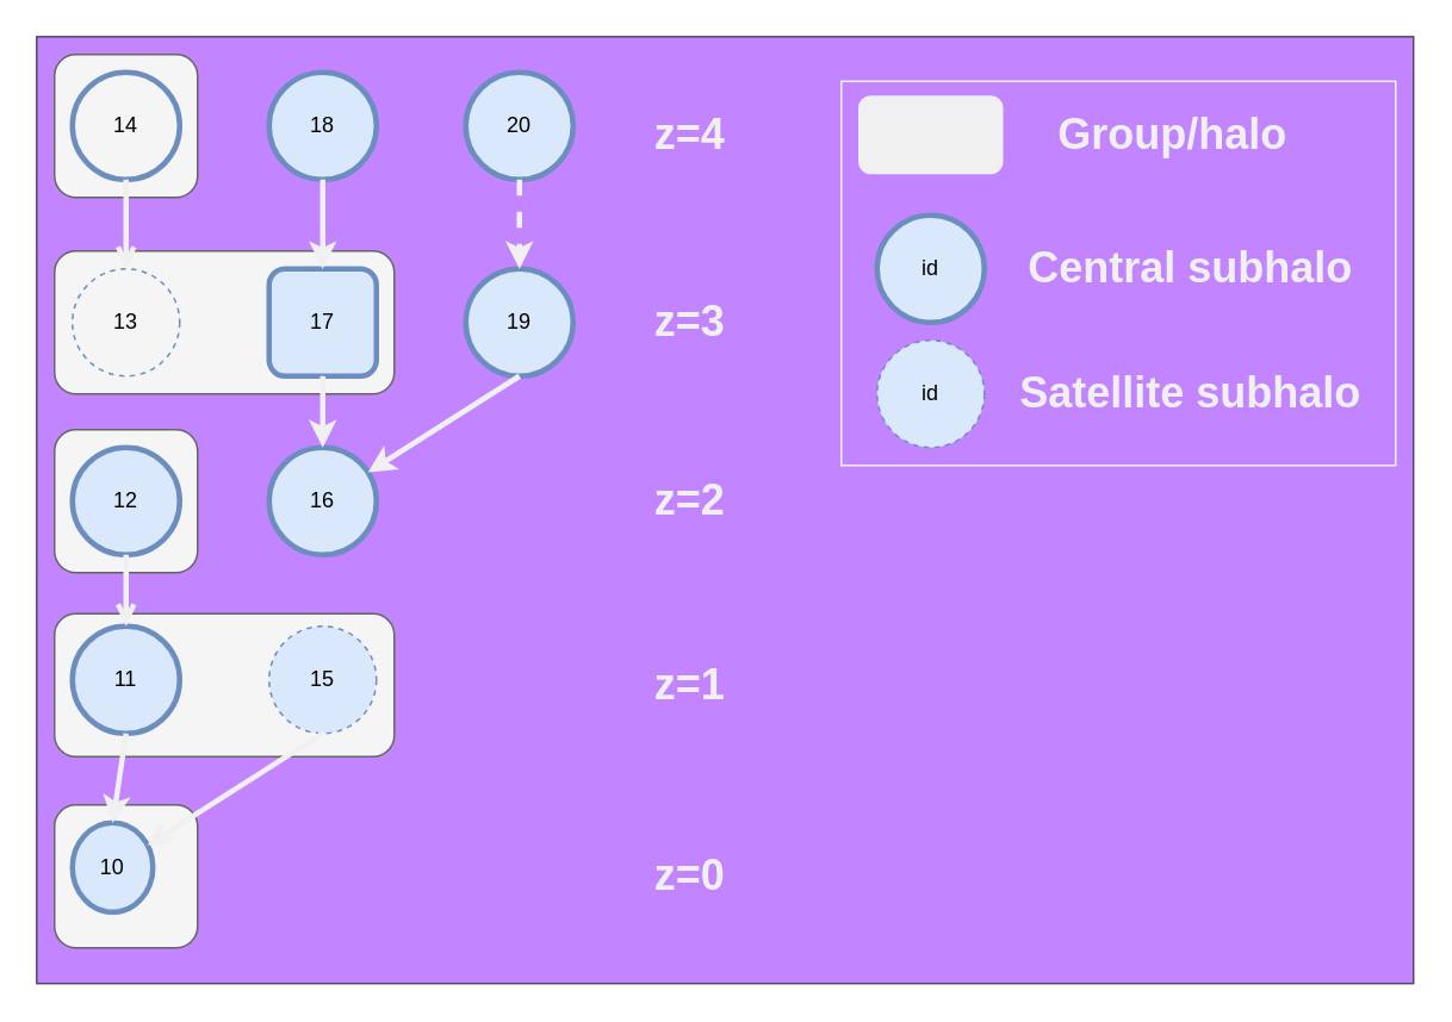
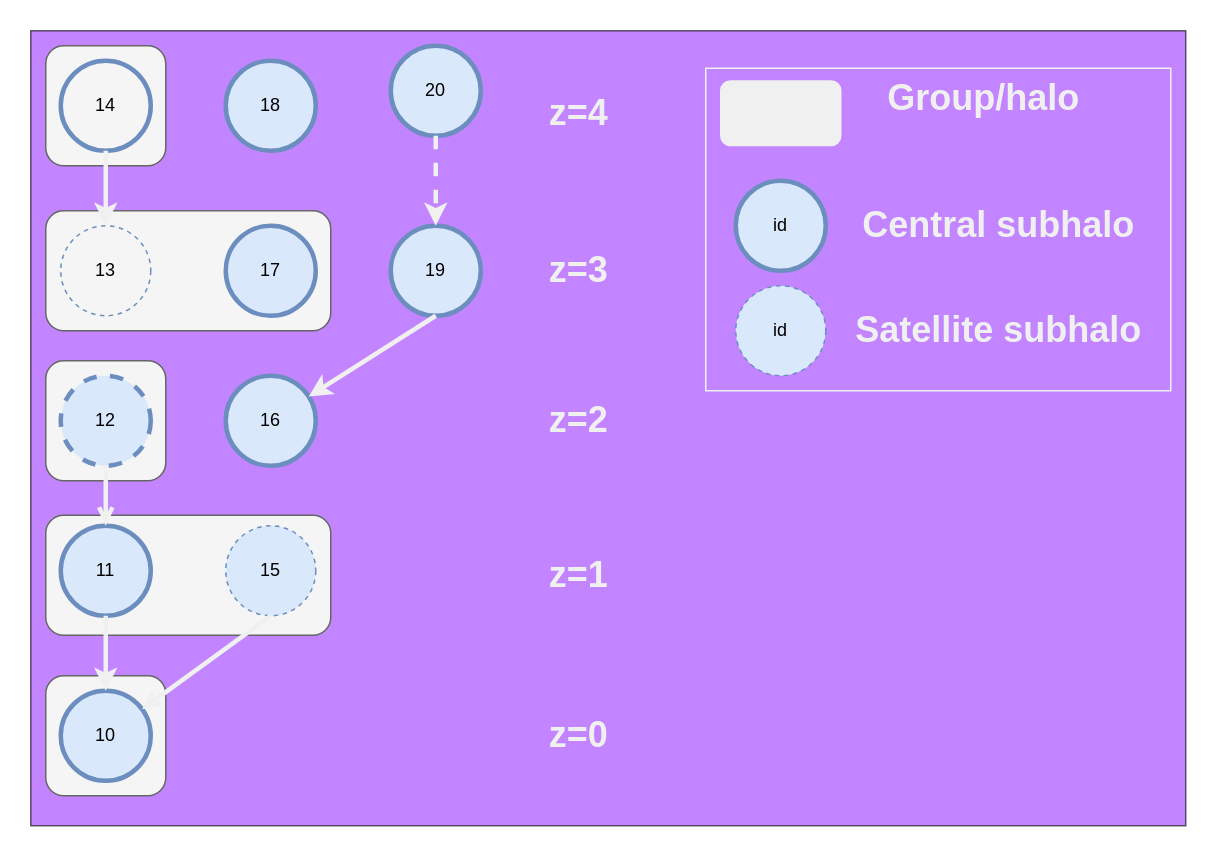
- <mxCell id="18" value="20" style="ellipse;whiteSpace=wrap;html=1;aspect=fixed;strokeWidth=3;fillColor=#dae8fc;fillStyle=solid;strokeColor=#6c8ebf;fontColor=#000000;" parent="1" vertex="1"><mxGeometry x="260" y="40" width="60" height="60" as="geometry" /></mxCell>
+ <mxCell id="18" value="20" style="ellipse;whiteSpace=wrap;html=1;aspect=fixed;strokeWidth=3;fillColor=#dae8fc;fillStyle=solid;strokeColor=#6c8ebf;fontColor=#000000;" parent="1" vertex="1"><mxGeometry x="260" y="30" width="60" height="60" as="geometry" /></mxCell>
- <mxCell id="34" value="Group/halo" style="text;strokeColor=none;fillColor=none;html=1;fontSize=24;fontStyle=1;verticalAlign=middle;align=center;fontColor=#F0F0F0;" parent="1" vertex="1"><mxGeometry x="580" y="60" width="150" height="30" as="geometry" /></mxCell>
+ <mxCell id="34" value="Group/halo" style="text;strokeColor=none;fillColor=none;html=1;fontSize=24;fontStyle=1;verticalAlign=middle;align=center;fontColor=#F0F0F0;" parent="1" vertex="1"><mxGeometry x="580" y="50" width="150" height="30" as="geometry" /></mxCell>
- <mxCell id="26" value="" style="endArrow=classic;html=1;exitX=0.5;exitY=1;exitDx=0;exitDy=0;strokeColor=#F0F0F0;strokeWidth=3;" parent="1" source="14" target="15" edge="1"><mxGeometry width="50" height="50" relative="1" as="geometry"><mxPoint x="120" y="150" as="sourcePoint" /><mxPoint x="120" y="200" as="targetPoint" /></mxGeometry></mxCell>
- <mxCell id="20" value="" style="endArrow=open;html=1;exitX=0.5;exitY=1;exitDx=0;exitDy=0;entryX=0.5;entryY=0;entryDx=0;entryDy=0;strokeColor=#F0F0F0;strokeWidth=3;" parent="1" source="9" target="10" edge="1"><mxGeometry width="50" height="50" relative="1" as="geometry"><mxPoint x="380" y="650" as="sourcePoint" /><mxPoint x="430" y="600" as="targetPoint" /></mxGeometry></mxCell>
+ <mxCell id="20" value="" style="endArrow=classic;html=1;exitX=0.5;exitY=1;exitDx=0;exitDy=0;entryX=0.5;entryY=0;entryDx=0;entryDy=0;strokeColor=#F0F0F0;strokeWidth=3;" parent="1" source="9" target="10" edge="1"><mxGeometry width="50" height="50" relative="1" as="geometry"><mxPoint x="380" y="650" as="sourcePoint" /><mxPoint x="430" y="600" as="targetPoint" /></mxGeometry></mxCell>
- <mxCell id="15" value="17" style="whiteSpace=wrap;html=1;aspect=fixed;strokeWidth=3;fillColor=#dae8fc;fillStyle=solid;strokeColor=#6c8ebf;fontColor=#000000;rounded=1;" parent="1" vertex="1"><mxGeometry x="150" y="150" width="60" height="60" as="geometry" /></mxCell>
+ <mxCell id="15" value="17" style="ellipse;whiteSpace=wrap;html=1;aspect=fixed;strokeWidth=3;fillColor=#dae8fc;fillStyle=solid;strokeColor=#6c8ebf;fontColor=#000000;" parent="1" vertex="1"><mxGeometry x="150" y="150" width="60" height="60" as="geometry" /></mxCell>
- <mxCell id="25" value="" style="endArrow=classic;html=1;exitX=0.5;exitY=1;exitDx=0;exitDy=0;entryX=0.5;entryY=0;entryDx=0;entryDy=0;strokeColor=#F0F0F0;strokeWidth=3;" parent="1" source="15" target="16" edge="1"><mxGeometry width="50" height="50" relative="1" as="geometry"><mxPoint x="110" y="140" as="sourcePoint" /><mxPoint x="110" y="190" as="targetPoint" /></mxGeometry></mxCell>
- <mxCell id="11" value="12" style="ellipse;whiteSpace=wrap;html=1;aspect=fixed;strokeWidth=3;fillColor=#dae8fc;fillStyle=solid;strokeColor=#6c8ebf;fontColor=#000000;" parent="1" vertex="1"><mxGeometry x="40" y="250" width="60" height="60" as="geometry" /></mxCell>
+ <mxCell id="11" value="12" style="ellipse;whiteSpace=wrap;html=1;aspect=fixed;strokeWidth=3;fillColor=#dae8fc;fillStyle=solid;strokeColor=#6c8ebf;fontColor=#000000;dashed=1;" parent="1" vertex="1"><mxGeometry x="40" y="250" width="60" height="60" as="geometry" /></mxCell>
- <mxCell id="13" value="10" style="ellipse;whiteSpace=wrap;html=1;aspect=fixed;strokeWidth=3;fillColor=#dae8fc;fillStyle=solid;strokeColor=#6c8ebf;fontColor=#000000;" parent="1" vertex="1"><mxGeometry x="40" y="460" width="45" height="50" as="geometry" /></mxCell>
+ <mxCell id="13" value="10" style="ellipse;whiteSpace=wrap;html=1;aspect=fixed;strokeWidth=3;fillColor=#dae8fc;fillStyle=solid;strokeColor=#6c8ebf;fontColor=#000000;" parent="1" vertex="1"><mxGeometry x="40" y="460" width="60" height="60" as="geometry" /></mxCell>
